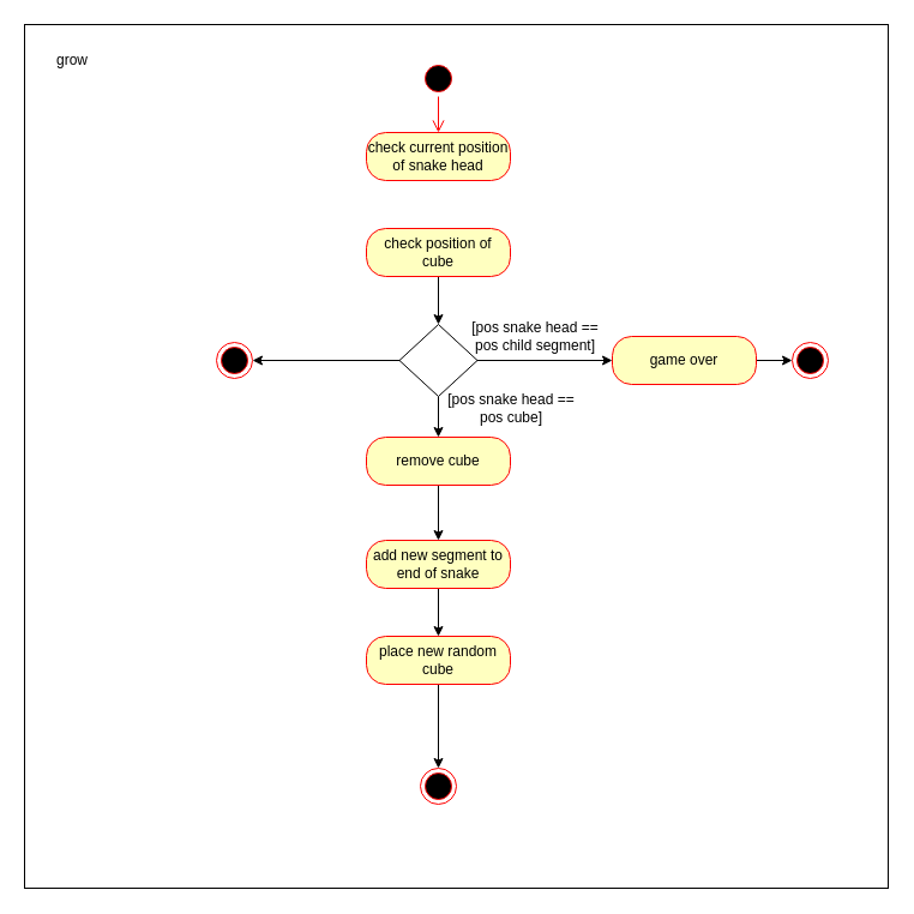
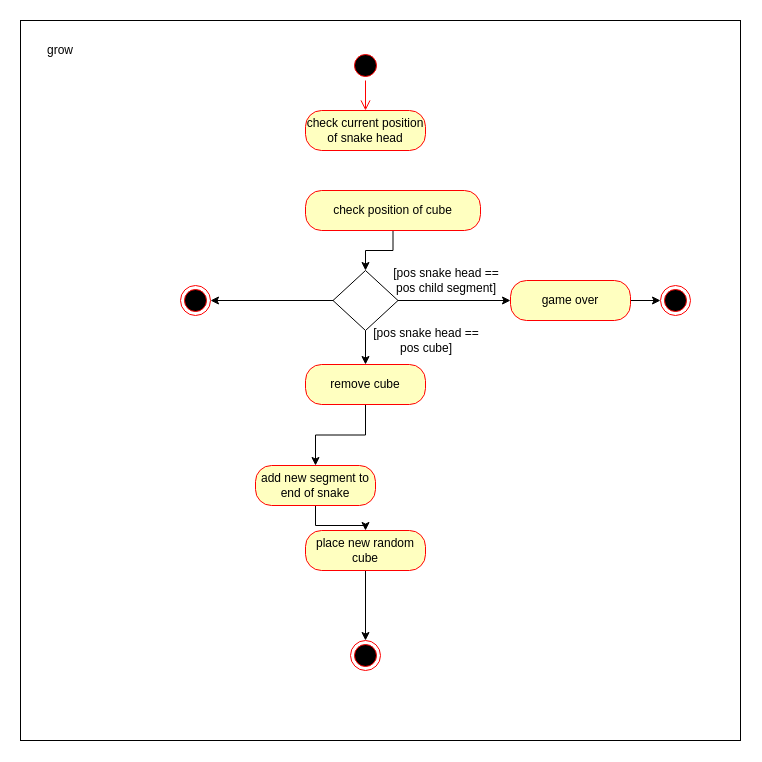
- <mxCell id="7" value="check position of cube" style="rounded=1;whiteSpace=wrap;html=1;arcSize=40;fontColor=#000000;fillColor=#ffffc0;strokeColor=#ff0000;" vertex="1" parent="1"><mxGeometry x="305" y="190" width="120" height="40" as="geometry" /></mxCell>
+ <mxCell id="7" value="check position of cube" style="rounded=1;whiteSpace=wrap;html=1;arcSize=40;fontColor=#000000;fillColor=#ffffc0;strokeColor=#ff0000;" vertex="1" parent="1"><mxGeometry x="305" y="190" width="175" height="40" as="geometry" /></mxCell>
- <mxCell id="15" value="add new segment to end of snake" style="rounded=1;whiteSpace=wrap;html=1;arcSize=40;fontColor=#000000;fillColor=#ffffc0;strokeColor=#ff0000;" vertex="1" parent="1"><mxGeometry x="305" y="450" width="120" height="40" as="geometry" /></mxCell>
+ <mxCell id="15" value="add new segment to end of snake" style="rounded=1;whiteSpace=wrap;html=1;arcSize=40;fontColor=#000000;fillColor=#ffffc0;strokeColor=#ff0000;" vertex="1" parent="1"><mxGeometry x="255" y="465" width="120" height="40" as="geometry" /></mxCell>
